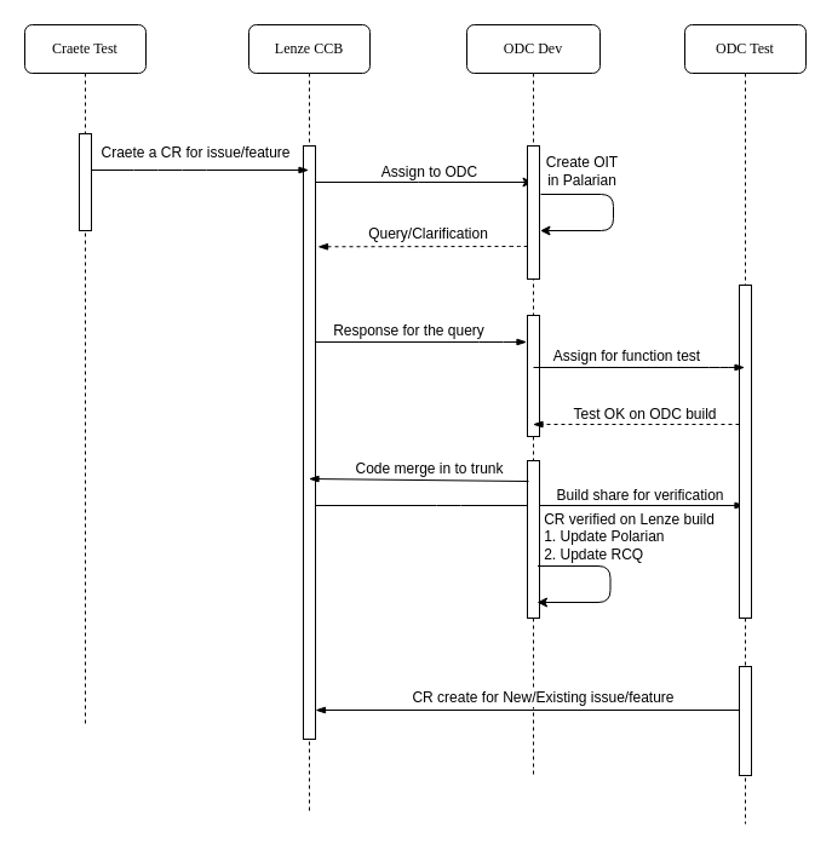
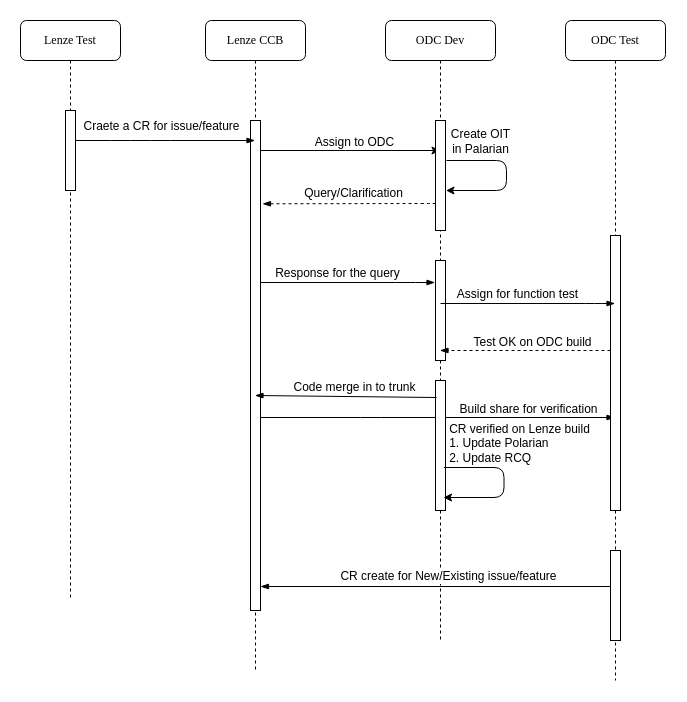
- <mxCell id="19" value="Craete Test" style="shape=umlLifeline;perimeter=lifelinePerimeter;whiteSpace=wrap;html=1;container=1;collapsible=0;recursiveResize=0;outlineConnect=0;rounded=1;shadow=0;comic=0;labelBackgroundColor=none;strokeWidth=1;fontFamily=Verdana;fontSize=12;align=center;" vertex="1" parent="1"><mxGeometry x="20" y="20" width="100" height="580" as="geometry" /></mxCell>
+ <mxCell id="19" value="Lenze Test" style="shape=umlLifeline;perimeter=lifelinePerimeter;whiteSpace=wrap;html=1;container=1;collapsible=0;recursiveResize=0;outlineConnect=0;rounded=1;shadow=0;comic=0;labelBackgroundColor=none;strokeWidth=1;fontFamily=Verdana;fontSize=12;align=center;" vertex="1" parent="1"><mxGeometry x="20" y="20" width="100" height="580" as="geometry" /></mxCell>
